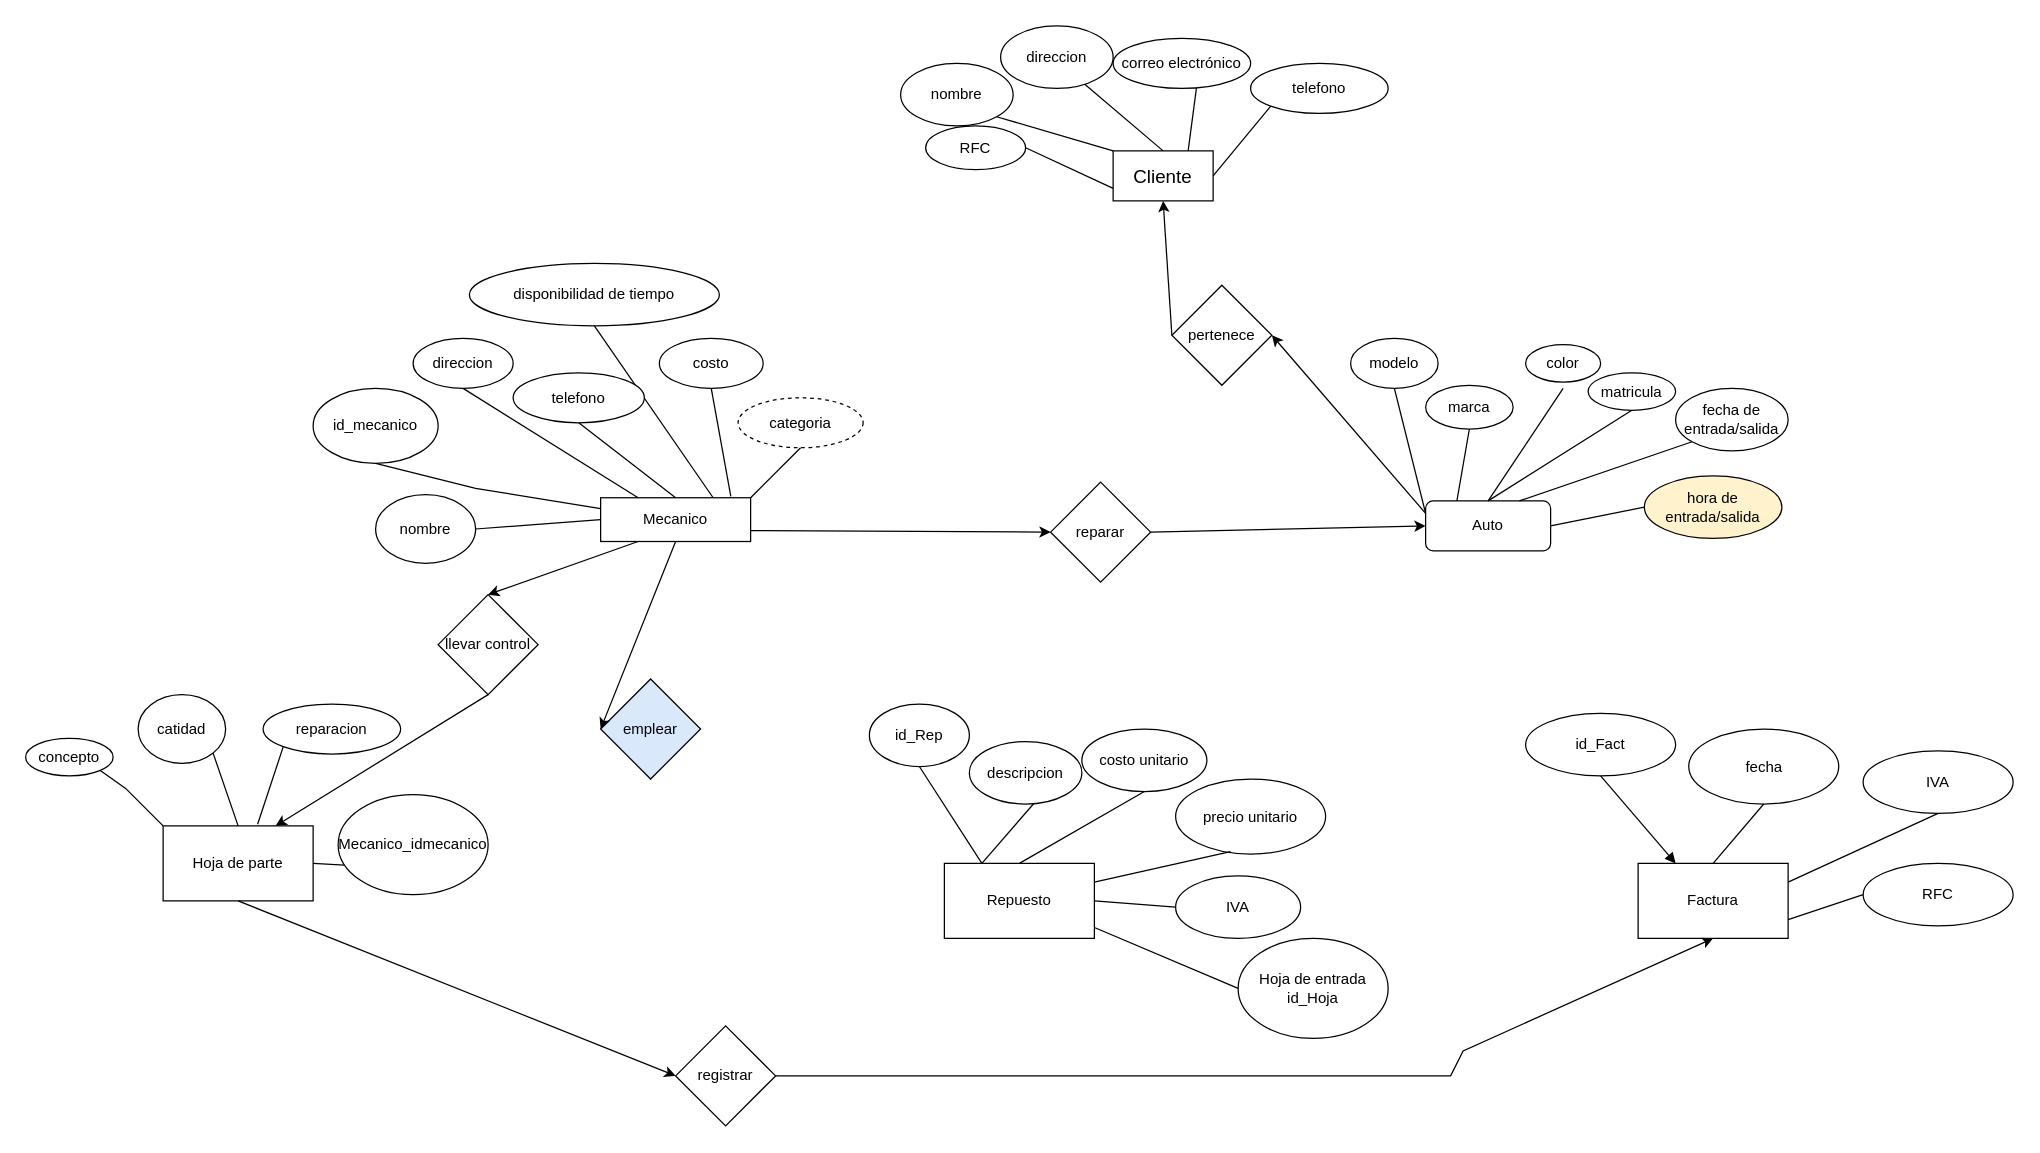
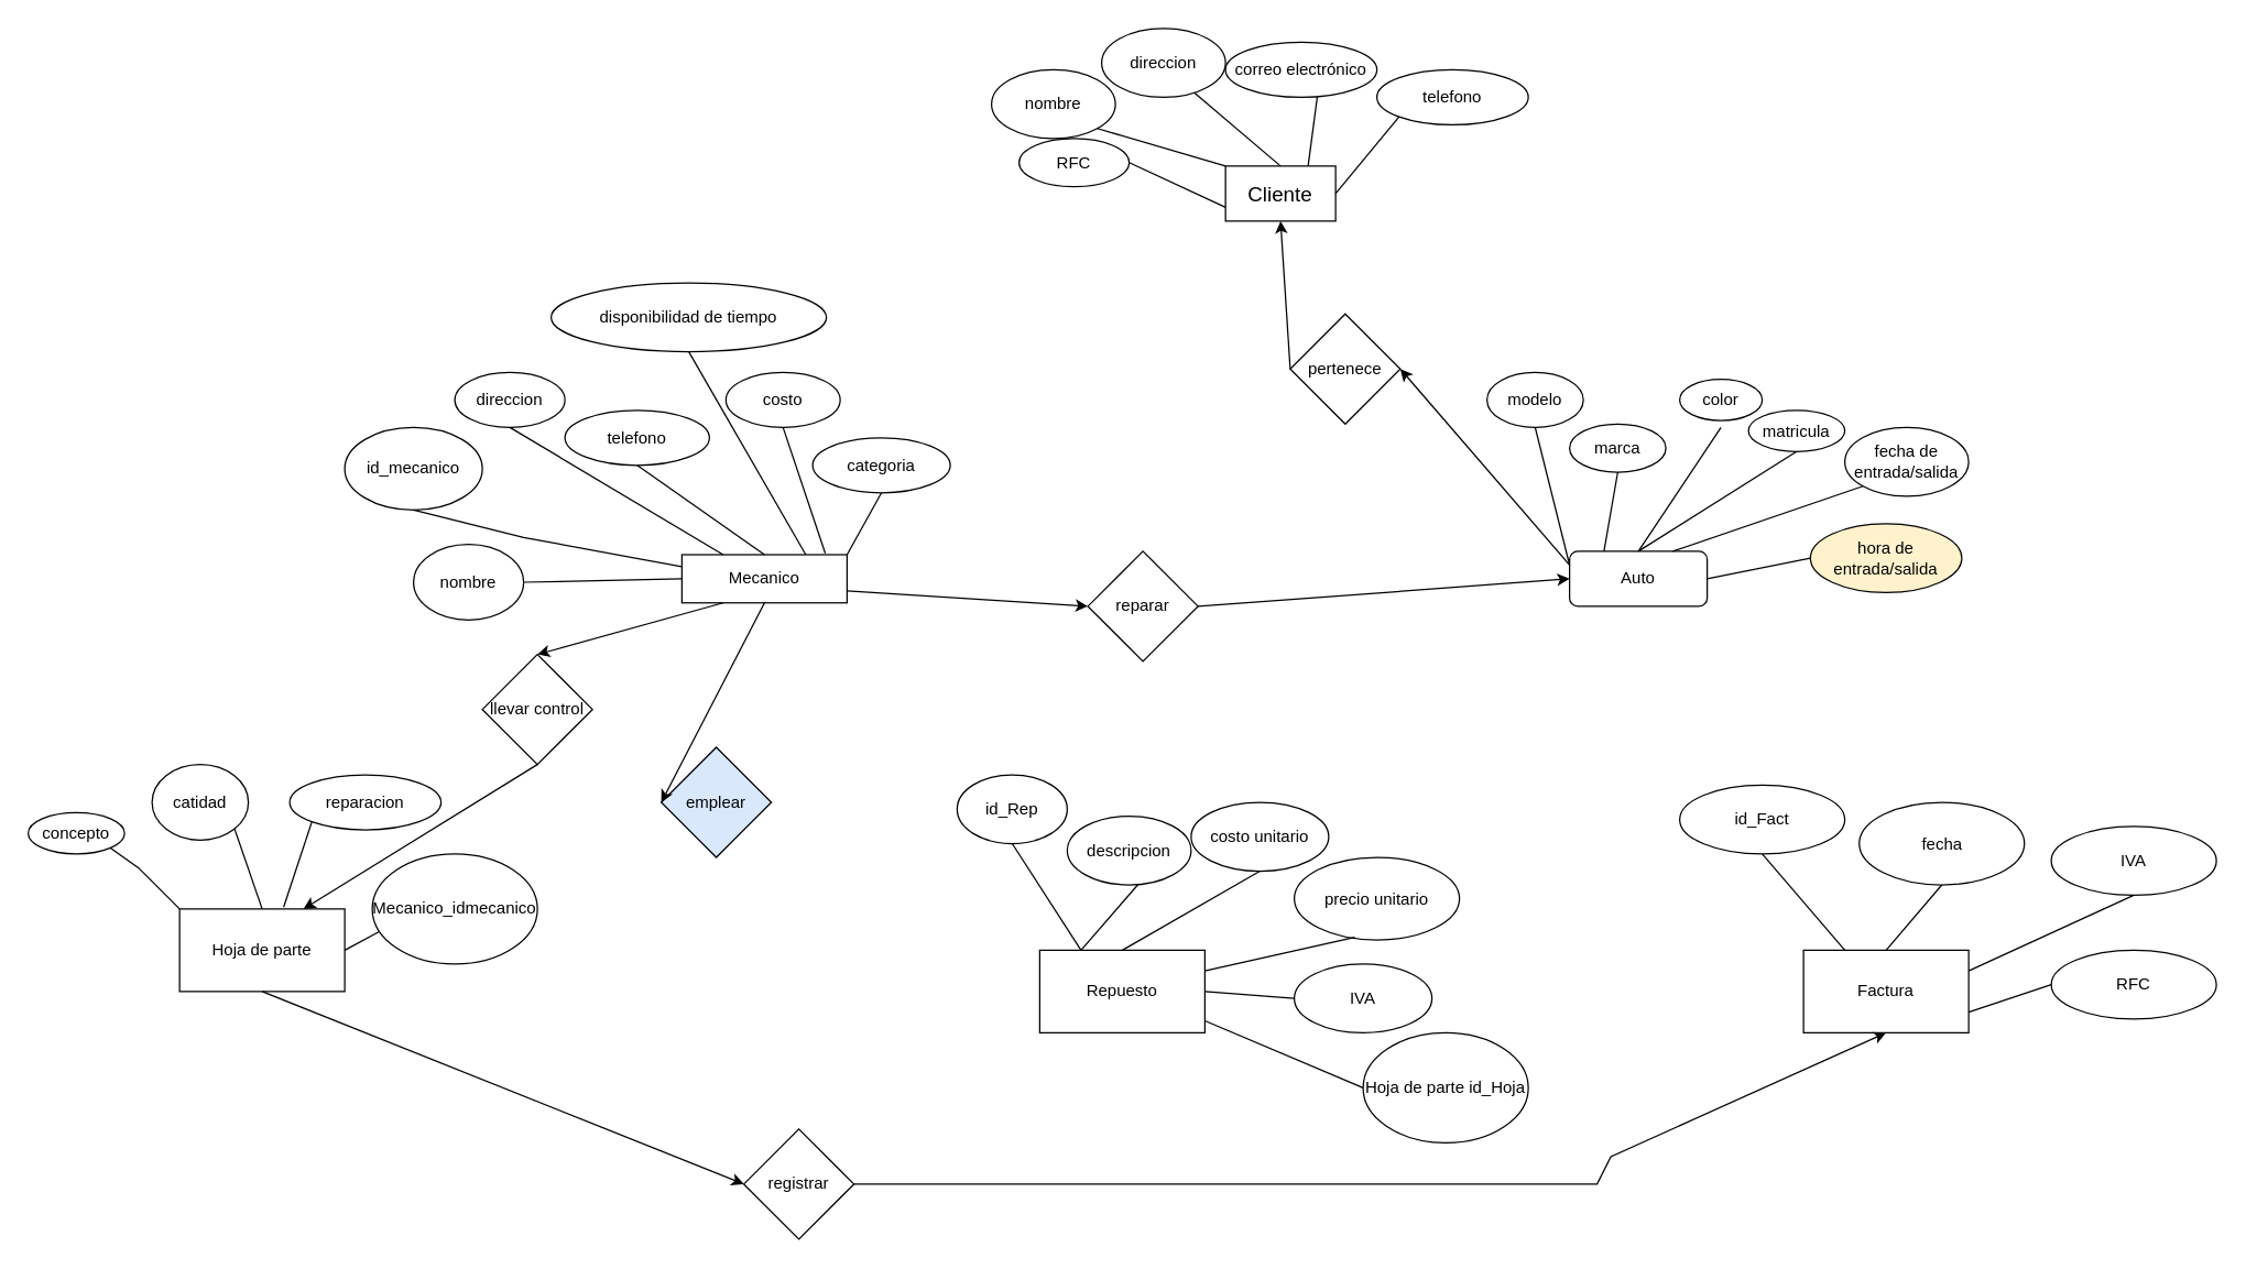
- <mxCell id="57" value="disponibilidad de tiempo" style="ellipse;whiteSpace=wrap;html=1;" parent="1" vertex="1"><mxGeometry x="375" y="210" width="200" height="50" as="geometry" /></mxCell>
+ <mxCell id="57" value="disponibilidad de tiempo" style="ellipse;whiteSpace=wrap;html=1;" parent="1" vertex="1"><mxGeometry x="400" y="205" width="200" height="50" as="geometry" /></mxCell>
- <mxCell id="68" value="categoria" style="ellipse;whiteSpace=wrap;html=1;dashed=1;" parent="1" vertex="1"><mxGeometry x="590" y="317.5" width="100" height="40" as="geometry" /></mxCell>
+ <mxCell id="68" value="categoria" style="ellipse;whiteSpace=wrap;html=1;" parent="1" vertex="1"><mxGeometry x="590" y="317.5" width="100" height="40" as="geometry" /></mxCell>
- <mxCell id="55" value="Mecanico" style="rounded=0;whiteSpace=wrap;html=1;" parent="1" vertex="1"><mxGeometry x="480" y="397.5" width="120" height="35" as="geometry" /></mxCell>
+ <mxCell id="55" value="Mecanico" style="rounded=0;whiteSpace=wrap;html=1;" parent="1" vertex="1"><mxGeometry x="495" y="402.5" width="120" height="35" as="geometry" /></mxCell>
- <mxCell id="72" value="reparar" style="rhombus;whiteSpace=wrap;html=1;" parent="1" vertex="1"><mxGeometry x="840" y="385" width="80" height="80" as="geometry" /></mxCell>
+ <mxCell id="72" value="reparar" style="rhombus;whiteSpace=wrap;html=1;" parent="1" vertex="1"><mxGeometry x="790" y="400" width="80" height="80" as="geometry" /></mxCell>
- <mxCell id="30" value="Mecanico_idmecanico" style="ellipse;whiteSpace=wrap;html=1;" parent="1" vertex="1"><mxGeometry x="270" y="635" width="120" height="80" as="geometry" /></mxCell>
+ <mxCell id="30" value="Mecanico_idmecanico" style="ellipse;whiteSpace=wrap;html=1;" parent="1" vertex="1"><mxGeometry x="270" y="620" width="120" height="80" as="geometry" /></mxCell>
- <mxCell id="42" value="" style="endArrow=block;html=1;rounded=0;entryX=0.25;entryY=0;entryDx=0;entryDy=0;exitX=0.5;exitY=1;exitDx=0;exitDy=0;" parent="1" source="36" target="35" edge="1"><mxGeometry width="50" height="50" relative="1" as="geometry"><mxPoint x="1070" y="600" as="sourcePoint" /><mxPoint x="1120" y="550" as="targetPoint" /></mxGeometry></mxCell>
+ <mxCell id="42" value="" style="endArrow=none;html=1;rounded=0;entryX=0.25;entryY=0;entryDx=0;entryDy=0;exitX=0.5;exitY=1;exitDx=0;exitDy=0;" parent="1" source="36" target="35" edge="1"><mxGeometry width="50" height="50" relative="1" as="geometry"><mxPoint x="1070" y="600" as="sourcePoint" /><mxPoint x="1120" y="550" as="targetPoint" /></mxGeometry></mxCell>
- <mxCell id="19" value="Hoja de entrada id_Hoja" style="ellipse;whiteSpace=wrap;html=1;" parent="1" vertex="1"><mxGeometry x="990" y="750" width="120" height="80" as="geometry" /></mxCell>
+ <mxCell id="19" value="Hoja de parte id_Hoja" style="ellipse;whiteSpace=wrap;html=1;" parent="1" vertex="1"><mxGeometry x="990" y="750" width="120" height="80" as="geometry" /></mxCell>
